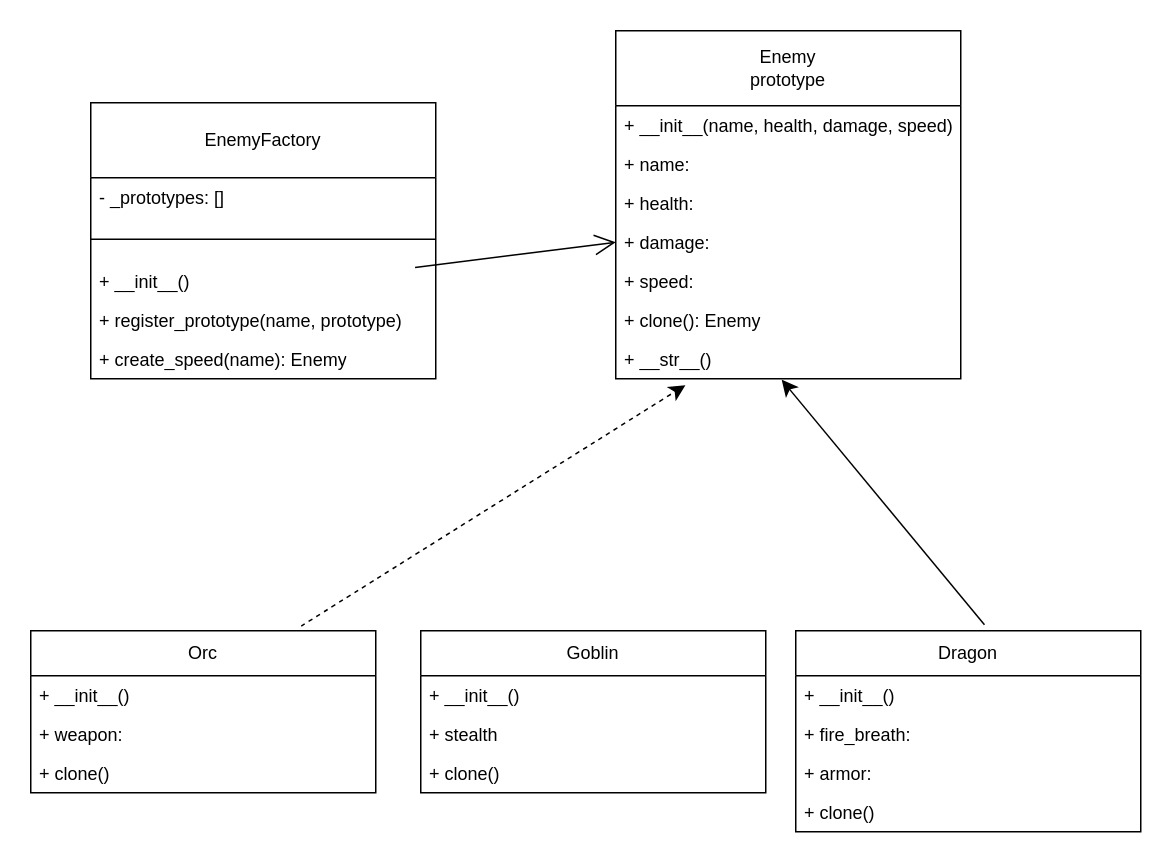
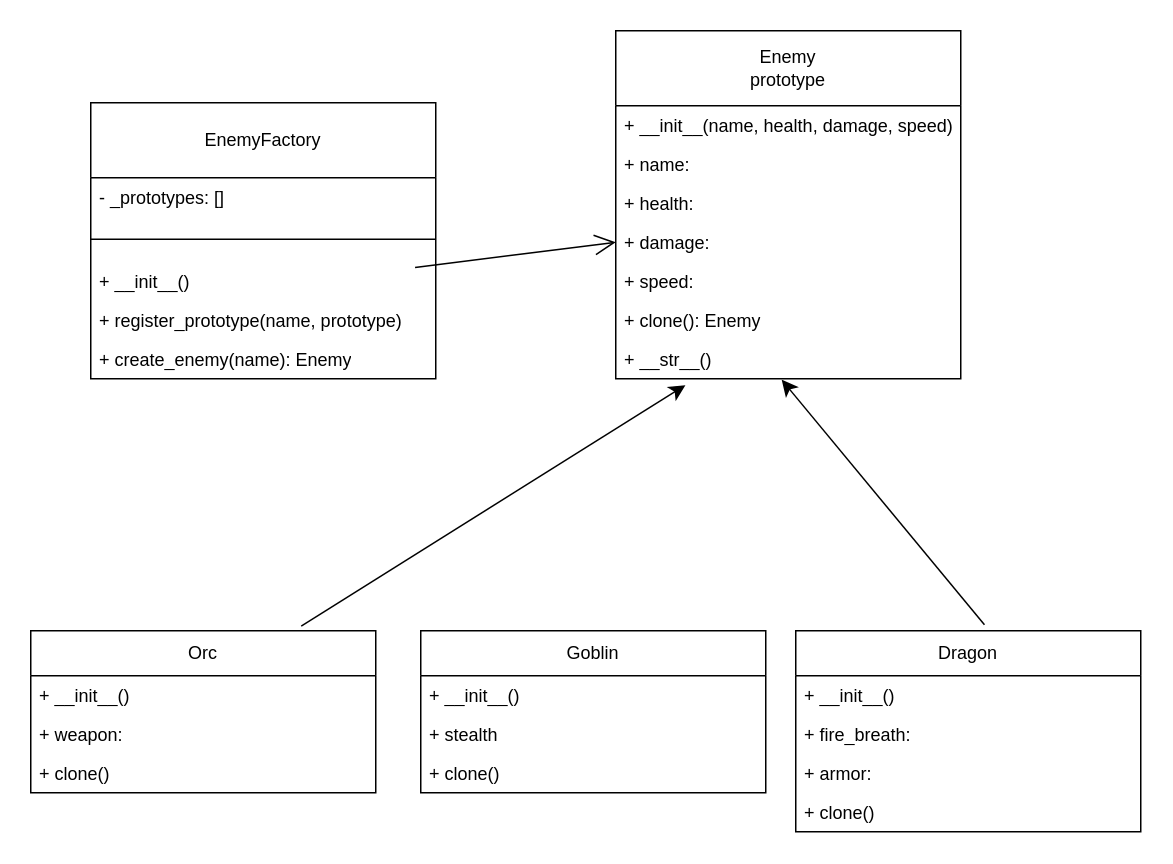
- <mxCell id="28" value="+ create_speed(name): Enemy" style="text;strokeColor=none;fillColor=none;align=left;verticalAlign=top;spacingLeft=4;spacingRight=4;overflow=hidden;rotatable=0;points=[[0,0.5],[1,0.5]];portConstraint=eastwest;whiteSpace=wrap;html=1;" vertex="1" parent="23"><mxGeometry y="158" width="230" height="26" as="geometry" /></mxCell>
+ <mxCell id="28" value="+ create_enemy(name): Enemy" style="text;strokeColor=none;fillColor=none;align=left;verticalAlign=top;spacingLeft=4;spacingRight=4;overflow=hidden;rotatable=0;points=[[0,0.5],[1,0.5]];portConstraint=eastwest;whiteSpace=wrap;html=1;" vertex="1" parent="23"><mxGeometry y="158" width="230" height="26" as="geometry" /></mxCell>
- <mxCell id="29" value="" style="endArrow=classic;html=1;rounded=0;fontSize=12;startSize=8;endSize=8;curved=1;entryX=0.202;entryY=1.164;entryDx=0;entryDy=0;entryPerimeter=0;exitX=0.784;exitY=-0.029;exitDx=0;exitDy=0;exitPerimeter=0;dashed=1;" edge="1" parent="1" source="10" target="9"><mxGeometry width="50" height="50" relative="1" as="geometry"><mxPoint x="370" y="370" as="sourcePoint" /><mxPoint x="420" y="320" as="targetPoint" /></mxGeometry></mxCell>
+ <mxCell id="29" value="" style="endArrow=classic;html=1;rounded=0;fontSize=12;startSize=8;endSize=8;curved=1;entryX=0.202;entryY=1.164;entryDx=0;entryDy=0;entryPerimeter=0;exitX=0.784;exitY=-0.029;exitDx=0;exitDy=0;exitPerimeter=0;" edge="1" parent="1" source="10" target="9"><mxGeometry width="50" height="50" relative="1" as="geometry"><mxPoint x="370" y="370" as="sourcePoint" /><mxPoint x="420" y="320" as="targetPoint" /></mxGeometry></mxCell>
